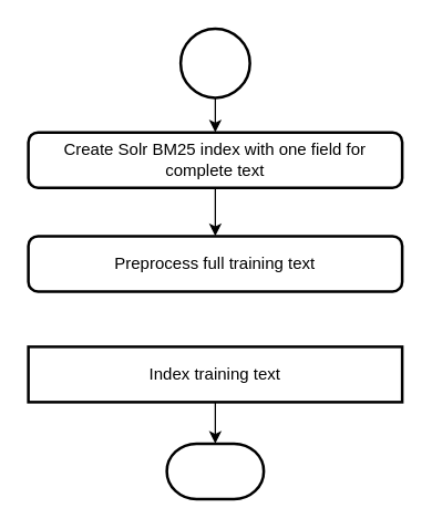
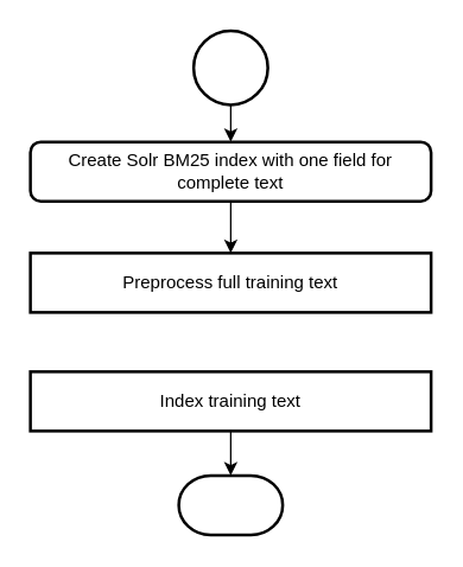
- <mxCell id="4" value="Preprocess full training text&lt;br&gt;" style="rounded=1;whiteSpace=wrap;html=1;absoluteArcSize=1;arcSize=14;strokeWidth=2;" vertex="1" parent="1"><mxGeometry x="20" y="170" width="270" height="40" as="geometry" /></mxCell>
+ <mxCell id="4" value="Preprocess full training text&lt;br&gt;" style="whiteSpace=wrap;html=1;absoluteArcSize=1;arcSize=14;strokeWidth=2;rounded=0;" vertex="1" parent="1"><mxGeometry x="20" y="170" width="270" height="40" as="geometry" /></mxCell>
